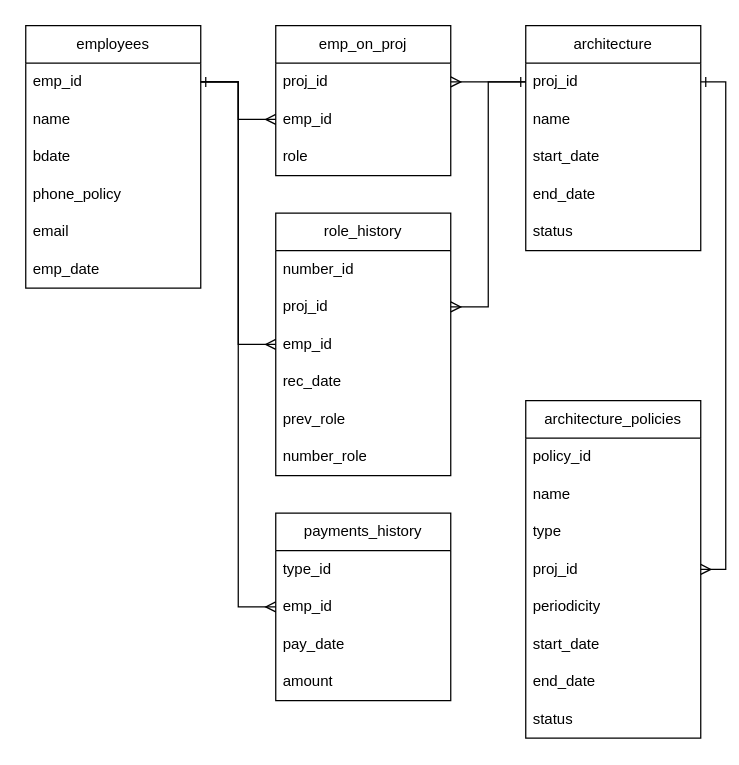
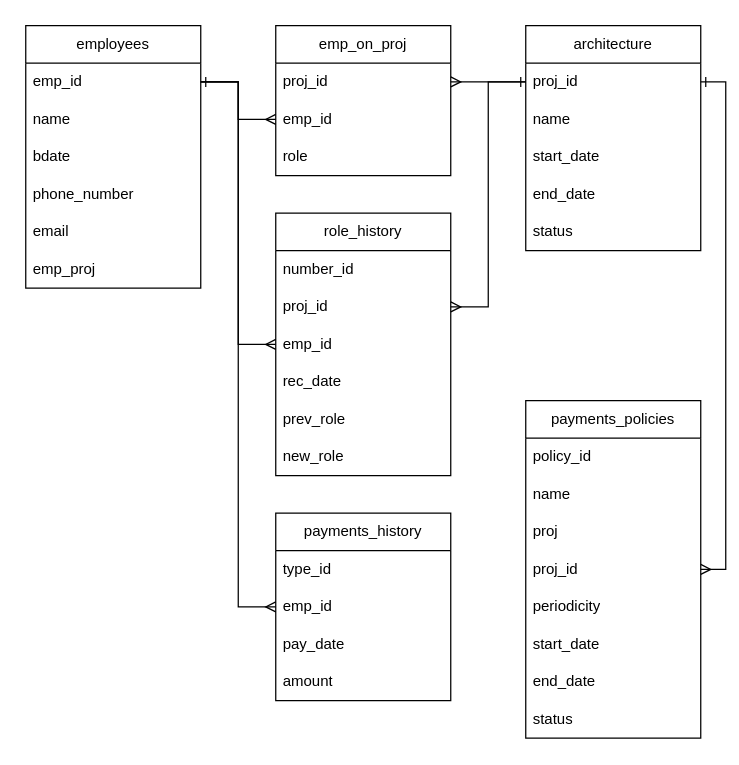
- <mxCell id="7" value="phone_policy" style="text;strokeColor=none;fillColor=none;align=left;verticalAlign=middle;spacingLeft=4;spacingRight=4;overflow=hidden;points=[[0,0.5],[1,0.5]];portConstraint=eastwest;rotatable=0;whiteSpace=wrap;html=1;" parent="3" vertex="1"><mxGeometry y="120" width="140" height="30" as="geometry" /></mxCell>
+ <mxCell id="7" value="phone_number" style="text;strokeColor=none;fillColor=none;align=left;verticalAlign=middle;spacingLeft=4;spacingRight=4;overflow=hidden;points=[[0,0.5],[1,0.5]];portConstraint=eastwest;rotatable=0;whiteSpace=wrap;html=1;" parent="3" vertex="1"><mxGeometry y="120" width="140" height="30" as="geometry" /></mxCell>
- <mxCell id="9" value="emp_date" style="text;strokeColor=none;fillColor=none;align=left;verticalAlign=middle;spacingLeft=4;spacingRight=4;overflow=hidden;points=[[0,0.5],[1,0.5]];portConstraint=eastwest;rotatable=0;whiteSpace=wrap;html=1;" vertex="1" parent="3"><mxGeometry y="180" width="140" height="30" as="geometry" /></mxCell>
+ <mxCell id="9" value="emp_proj" style="text;strokeColor=none;fillColor=none;align=left;verticalAlign=middle;spacingLeft=4;spacingRight=4;overflow=hidden;points=[[0,0.5],[1,0.5]];portConstraint=eastwest;rotatable=0;whiteSpace=wrap;html=1;" vertex="1" parent="3"><mxGeometry y="180" width="140" height="30" as="geometry" /></mxCell>
- <mxCell id="16" value="architecture_policies" style="swimlane;fontStyle=0;childLayout=stackLayout;horizontal=1;startSize=30;horizontalStack=0;resizeParent=1;resizeParentMax=0;resizeLast=0;collapsible=1;marginBottom=0;whiteSpace=wrap;html=1;" parent="2" vertex="1"><mxGeometry x="400" y="300" width="140" height="270" as="geometry" /></mxCell>
+ <mxCell id="16" value="payments_policies" style="swimlane;fontStyle=0;childLayout=stackLayout;horizontal=1;startSize=30;horizontalStack=0;resizeParent=1;resizeParentMax=0;resizeLast=0;collapsible=1;marginBottom=0;whiteSpace=wrap;html=1;" parent="2" vertex="1"><mxGeometry x="400" y="300" width="140" height="270" as="geometry" /></mxCell>
- <mxCell id="40" value="number_role" style="text;strokeColor=none;fillColor=none;align=left;verticalAlign=middle;spacingLeft=4;spacingRight=4;overflow=hidden;points=[[0,0.5],[1,0.5]];portConstraint=eastwest;rotatable=0;whiteSpace=wrap;html=1;" parent="34" vertex="1"><mxGeometry y="180" width="140" height="30" as="geometry" /></mxCell>
+ <mxCell id="40" value="new_role" style="text;strokeColor=none;fillColor=none;align=left;verticalAlign=middle;spacingLeft=4;spacingRight=4;overflow=hidden;points=[[0,0.5],[1,0.5]];portConstraint=eastwest;rotatable=0;whiteSpace=wrap;html=1;" parent="34" vertex="1"><mxGeometry y="180" width="140" height="30" as="geometry" /></mxCell>
- <mxCell id="19" value="type" style="text;strokeColor=none;fillColor=none;align=left;verticalAlign=middle;spacingLeft=4;spacingRight=4;overflow=hidden;points=[[0,0.5],[1,0.5]];portConstraint=eastwest;rotatable=0;whiteSpace=wrap;html=1;" parent="16" vertex="1"><mxGeometry y="90" width="140" height="30" as="geometry" /></mxCell>
+ <mxCell id="19" value="proj" style="text;strokeColor=none;fillColor=none;align=left;verticalAlign=middle;spacingLeft=4;spacingRight=4;overflow=hidden;points=[[0,0.5],[1,0.5]];portConstraint=eastwest;rotatable=0;whiteSpace=wrap;html=1;" parent="16" vertex="1"><mxGeometry y="90" width="140" height="30" as="geometry" /></mxCell>
